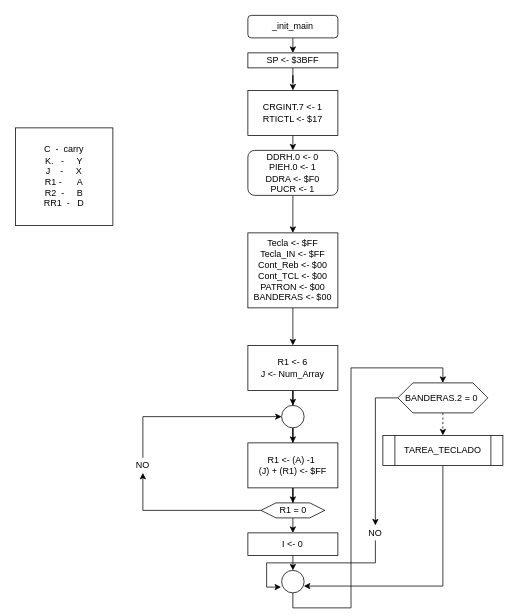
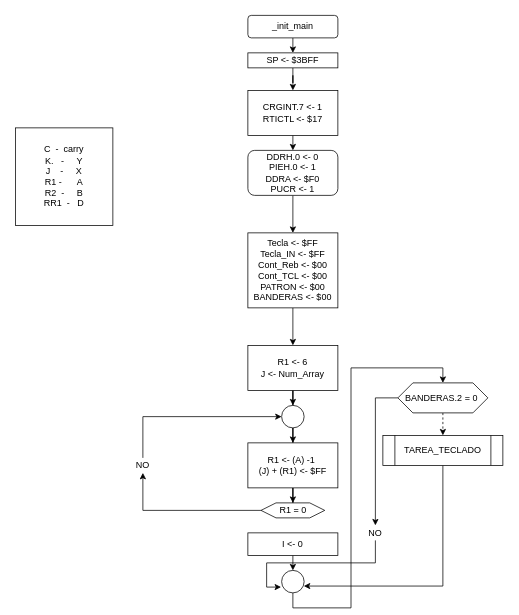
- <mxCell id="17" style="edgeStyle=orthogonalEdgeStyle;rounded=0;orthogonalLoop=1;jettySize=auto;html=1;exitX=0.5;exitY=1;exitDx=0;exitDy=0;entryX=0.5;entryY=0;entryDx=0;entryDy=0;" parent="1" source="19" target="21" edge="1"><mxGeometry relative="1" as="geometry" /></mxCell>
